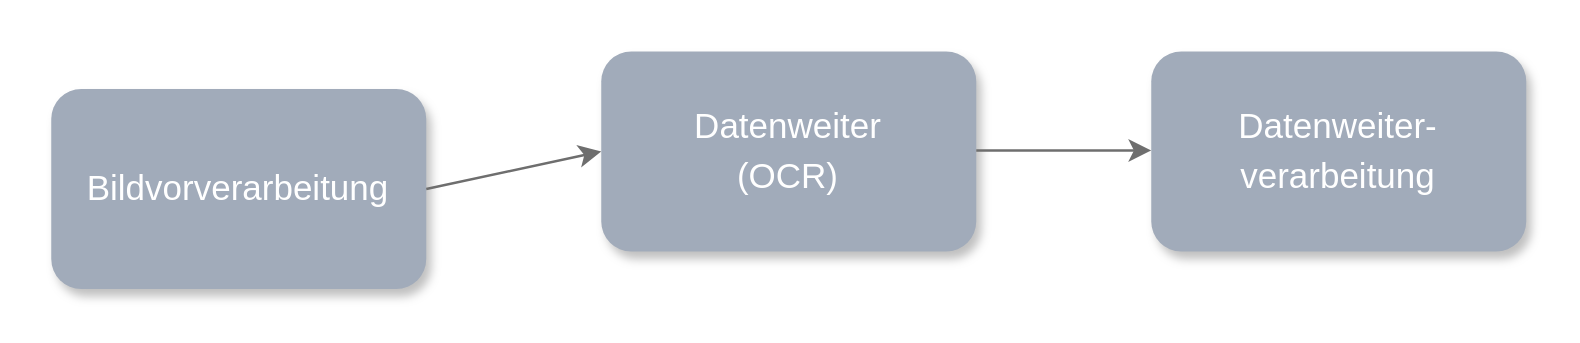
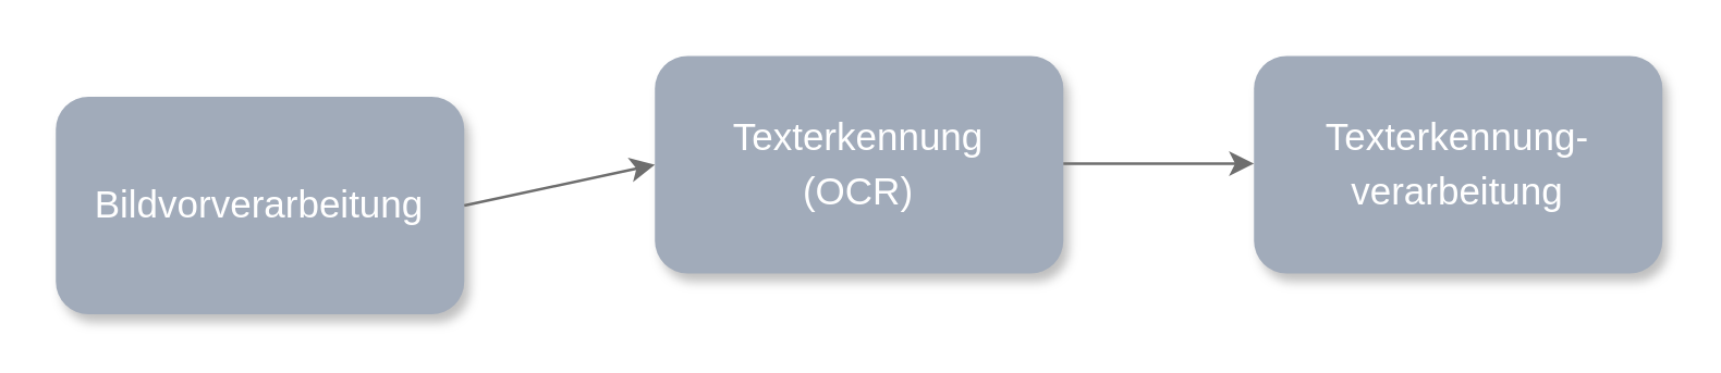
- <mxCell id="4" value="&lt;font style=&quot;font-size: 14px ; line-height: 140%&quot; color=&quot;#ffffff&quot;&gt;Datenweiter &lt;br&gt;(OCR)&lt;/font&gt;" style="rounded=1;whiteSpace=wrap;html=1;fillColor=#A1ABBA;strokeColor=none;shadow=1;" vertex="1" parent="1"><mxGeometry x="240" y="20" width="150" height="80" as="geometry" /></mxCell>
+ <mxCell id="4" value="&lt;font style=&quot;font-size: 14px ; line-height: 140%&quot; color=&quot;#ffffff&quot;&gt;Texterkennung &lt;br&gt;(OCR)&lt;/font&gt;" style="rounded=1;whiteSpace=wrap;html=1;fillColor=#A1ABBA;strokeColor=none;shadow=1;" vertex="1" parent="1"><mxGeometry x="240" y="20" width="150" height="80" as="geometry" /></mxCell>
- <mxCell id="5" value="&lt;span style=&quot;font-size: 14px ; line-height: 140%&quot;&gt;&lt;font color=&quot;#ffffff&quot;&gt;Datenweiter-&lt;br&gt;verarbeitung&lt;/font&gt;&lt;/span&gt;" style="rounded=1;whiteSpace=wrap;html=1;fillColor=#A1ABBA;strokeColor=none;shadow=1;" vertex="1" parent="1"><mxGeometry x="460" y="20" width="150" height="80" as="geometry" /></mxCell>
+ <mxCell id="5" value="&lt;span style=&quot;font-size: 14px ; line-height: 140%&quot;&gt;&lt;font color=&quot;#ffffff&quot;&gt;Texterkennung-&lt;br&gt;verarbeitung&lt;/font&gt;&lt;/span&gt;" style="rounded=1;whiteSpace=wrap;html=1;fillColor=#A1ABBA;strokeColor=none;shadow=1;" vertex="1" parent="1"><mxGeometry x="460" y="20" width="150" height="80" as="geometry" /></mxCell>
